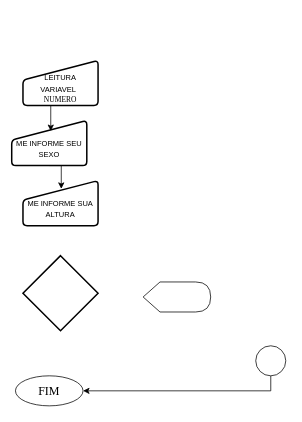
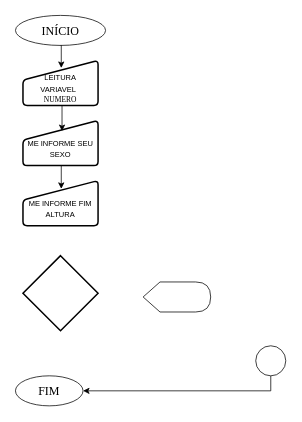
+ <mxCell id="2" value="&lt;font size=&quot;3&quot; face=&quot;Times New Roman&quot;&gt;INÍCIO&lt;/font&gt;" style="ellipse;whiteSpace=wrap;html=1;" vertex="1" parent="1"><mxGeometry x="20" y="20" width="120" height="40" as="geometry" /></mxCell>
+ <mxCell id="11" style="edgeStyle=orthogonalEdgeStyle;rounded=0;orthogonalLoop=1;jettySize=auto;html=1;exitX=0.5;exitY=1;exitDx=0;exitDy=0;entryX=0.51;entryY=0.167;entryDx=0;entryDy=0;entryPerimeter=0;" edge="1" parent="1" source="2" target="4"><mxGeometry relative="1" as="geometry" /></mxCell>
- <mxCell id="9" value="&lt;div&gt;&lt;span style=&quot;font-size: 10px;&quot;&gt;&lt;br&gt;&lt;/span&gt;&lt;/div&gt;&lt;span style=&quot;font-size: 10px;&quot;&gt;ME INFORME SEU SEXO&lt;/span&gt;" style="html=1;strokeWidth=2;shape=manualInput;whiteSpace=wrap;rounded=1;size=26;arcSize=11;" vertex="1" parent="1"><mxGeometry x="15" y="160" width="100" height="60" as="geometry" /></mxCell>
+ <mxCell id="9" value="&lt;div&gt;&lt;span style=&quot;font-size: 10px;&quot;&gt;&lt;br&gt;&lt;/span&gt;&lt;/div&gt;&lt;span style=&quot;font-size: 10px;&quot;&gt;ME INFORME SEU SEXO&lt;/span&gt;" style="html=1;strokeWidth=2;shape=manualInput;whiteSpace=wrap;rounded=1;size=26;arcSize=11;" vertex="1" parent="1"><mxGeometry x="30" y="160" width="100" height="60" as="geometry" /></mxCell>
- <mxCell id="10" value="&lt;div&gt;&lt;span style=&quot;font-size: 10px;&quot;&gt;&lt;br&gt;&lt;/span&gt;&lt;/div&gt;&lt;span style=&quot;font-size: 10px;&quot;&gt;ME INFORME SUA ALTURA&lt;/span&gt;" style="html=1;strokeWidth=2;shape=manualInput;whiteSpace=wrap;rounded=1;size=26;arcSize=11;" vertex="1" parent="1"><mxGeometry x="30" y="240" width="100" height="60" as="geometry" /></mxCell>
+ <mxCell id="10" value="&lt;div&gt;&lt;span style=&quot;font-size: 10px;&quot;&gt;&lt;br&gt;&lt;/span&gt;&lt;/div&gt;&lt;span style=&quot;font-size: 10px;&quot;&gt;ME INFORME FIM ALTURA&lt;/span&gt;" style="html=1;strokeWidth=2;shape=manualInput;whiteSpace=wrap;rounded=1;size=26;arcSize=11;" vertex="1" parent="1"><mxGeometry x="30" y="240" width="100" height="60" as="geometry" /></mxCell>
